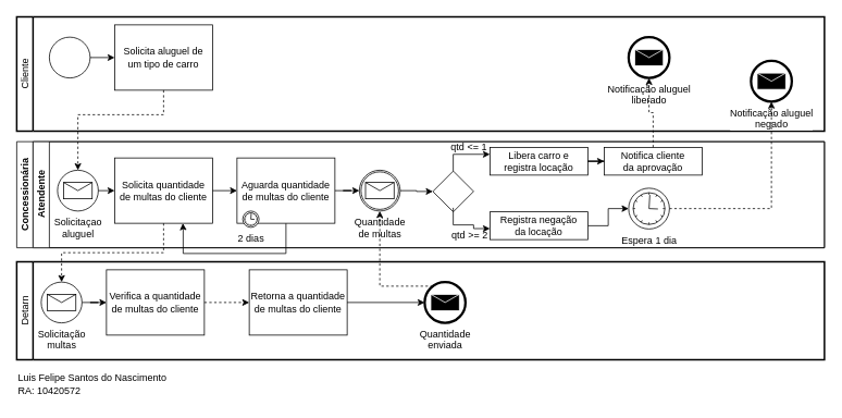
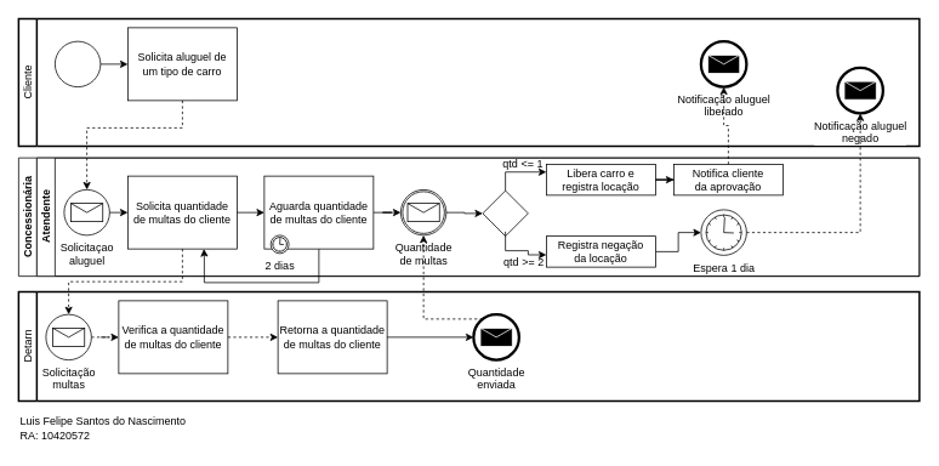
- <mxCell id="32" style="edgeStyle=orthogonalEdgeStyle;rounded=0;orthogonalLoop=1;jettySize=auto;html=1;exitX=1;exitY=0.5;exitDx=0;exitDy=0;exitPerimeter=0;" edge="1" parent="31" source="33" target="34"><mxGeometry relative="1" as="geometry" /></mxCell>
+ <mxCell id="32" style="edgeStyle=orthogonalEdgeStyle;rounded=0;orthogonalLoop=1;jettySize=auto;html=1;exitX=1;exitY=0.5;exitDx=0;exitDy=0;exitPerimeter=0;dashed=1;" edge="1" parent="31" source="33" target="34"><mxGeometry relative="1" as="geometry" /></mxCell>
